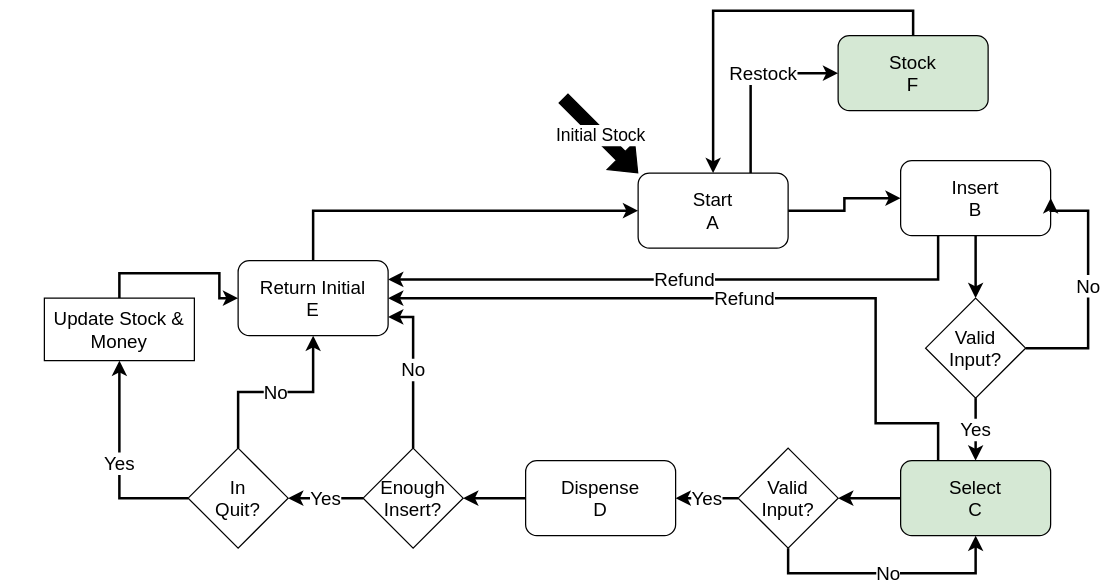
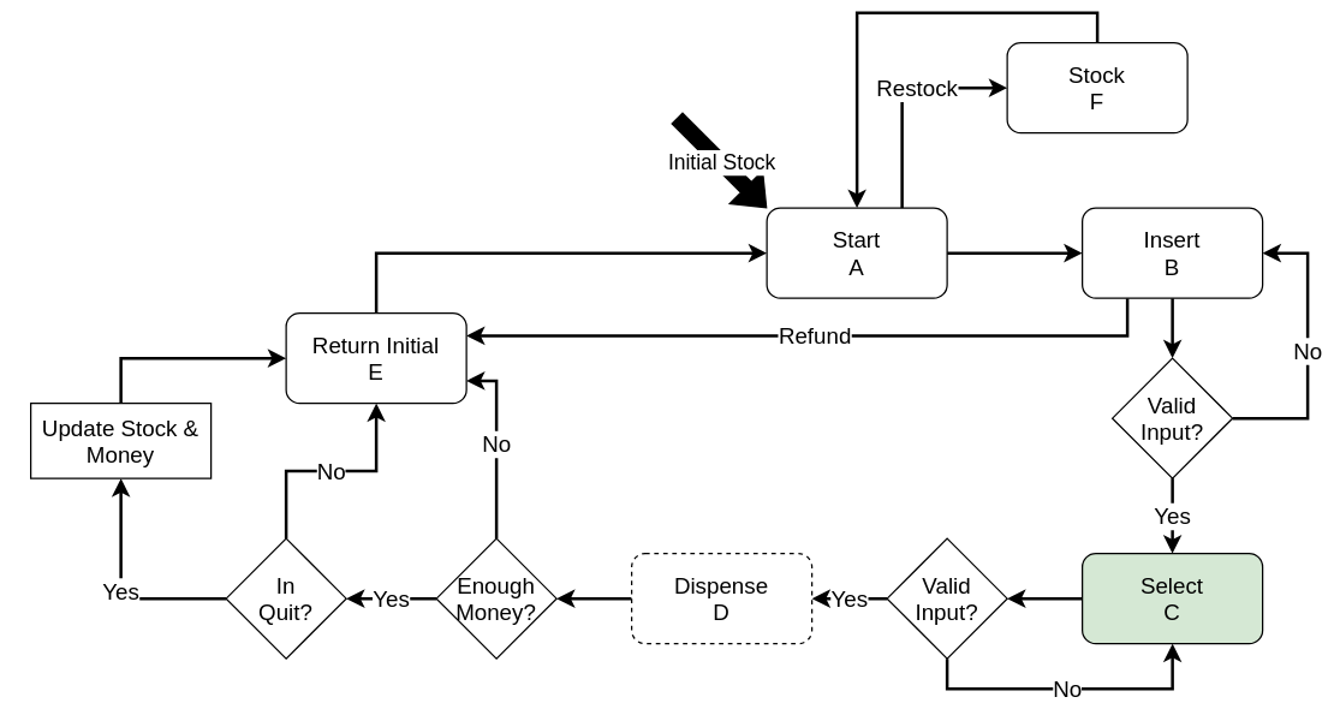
- <mxCell id="7" value="Stock&lt;br&gt;F" style="rounded=1;whiteSpace=wrap;html=1;fontSize=15;fillColor=#d5e8d4;" vertex="1" parent="1"><mxGeometry x="670" y="20" width="120" height="60" as="geometry" /></mxCell>
+ <mxCell id="7" value="Stock&lt;br&gt;F" style="rounded=1;whiteSpace=wrap;html=1;fontSize=15;" vertex="1" parent="1"><mxGeometry x="670" y="20" width="120" height="60" as="geometry" /></mxCell>
- <mxCell id="10" value="Insert&lt;br&gt;B" style="rounded=1;whiteSpace=wrap;html=1;fontSize=15;" vertex="1" parent="1"><mxGeometry x="720" y="120" width="120" height="60" as="geometry" /></mxCell>
+ <mxCell id="10" value="Insert&lt;br&gt;B" style="rounded=1;whiteSpace=wrap;html=1;fontSize=15;" vertex="1" parent="1"><mxGeometry x="720" y="130" width="120" height="60" as="geometry" /></mxCell>
- <mxCell id="14" value="Refund" style="edgeStyle=orthogonalEdgeStyle;rounded=0;orthogonalLoop=1;jettySize=auto;html=1;exitX=0.25;exitY=0;exitDx=0;exitDy=0;entryX=1;entryY=0.5;entryDx=0;entryDy=0;strokeWidth=2;fontSize=15;" edge="1" parent="1" source="16" target="21"><mxGeometry relative="1" as="geometry"><Array as="points"><mxPoint x="750" y="330" /><mxPoint x="700" y="330" /><mxPoint x="700" y="230" /></Array></mxGeometry></mxCell>
- <mxCell id="28" value="Update Stock &amp;amp; Money" style="rounded=0;whiteSpace=wrap;html=1;fontSize=15;" vertex="1" parent="1"><mxGeometry x="35" y="230" width="120" height="50" as="geometry" /></mxCell>
+ <mxCell id="28" value="Update Stock &amp;amp; Money" style="rounded=0;whiteSpace=wrap;html=1;fontSize=15;" vertex="1" parent="1"><mxGeometry x="20" y="260" width="120" height="50" as="geometry" /></mxCell>
- <mxCell id="19" value="Enough&lt;br&gt;Insert?" style="rhombus;whiteSpace=wrap;html=1;fontSize=15;" vertex="1" parent="1"><mxGeometry x="290" y="350" width="80" height="80" as="geometry" /></mxCell>
+ <mxCell id="19" value="Enough&lt;br&gt;Money?" style="rhombus;whiteSpace=wrap;html=1;fontSize=15;" vertex="1" parent="1"><mxGeometry x="290" y="350" width="80" height="80" as="geometry" /></mxCell>
- <mxCell id="26" value="Dispense&lt;br&gt;D" style="rounded=1;whiteSpace=wrap;html=1;fontSize=15;" vertex="1" parent="1"><mxGeometry x="420" y="360" width="120" height="60" as="geometry" /></mxCell>
+ <mxCell id="26" value="Dispense&lt;br&gt;D" style="rounded=1;whiteSpace=wrap;html=1;fontSize=15;dashed=1;" vertex="1" parent="1"><mxGeometry x="420" y="360" width="120" height="60" as="geometry" /></mxCell>
